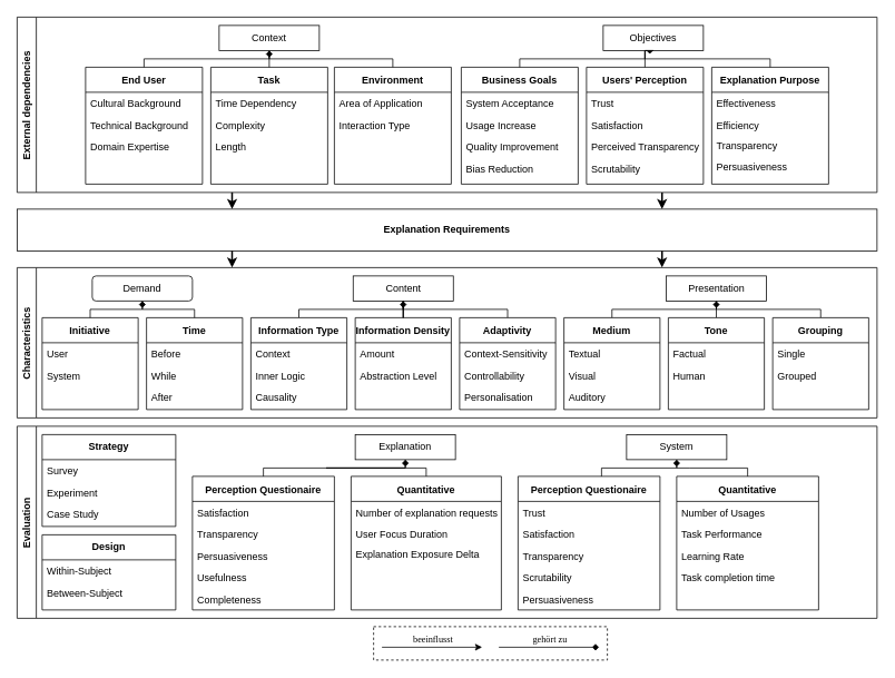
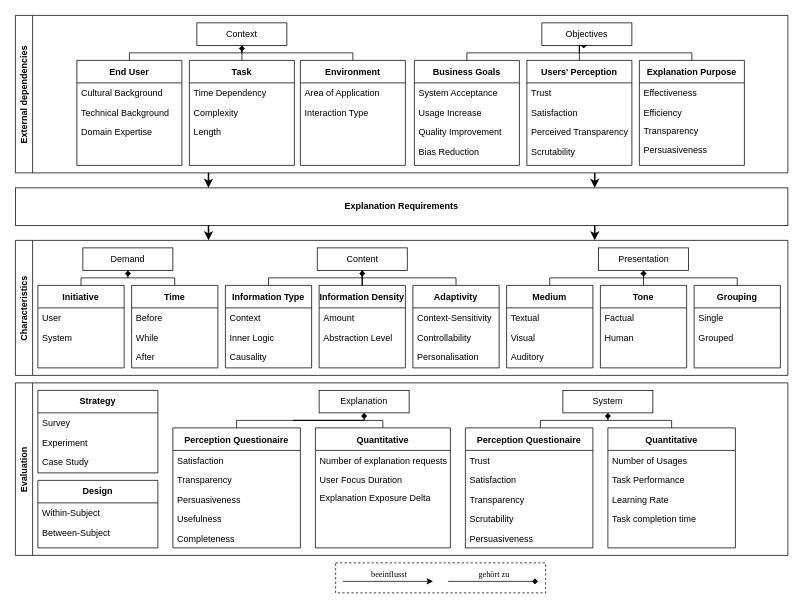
- <mxCell id="29" value="Demand" style="whiteSpace=wrap;html=1;rounded=1;" parent="2" vertex="1"><mxGeometry x="90" y="10" width="120" height="30" as="geometry" /></mxCell>
+ <mxCell id="29" value="Demand" style="rounded=0;whiteSpace=wrap;html=1;" parent="2" vertex="1"><mxGeometry x="90" y="10" width="120" height="30" as="geometry" /></mxCell>
